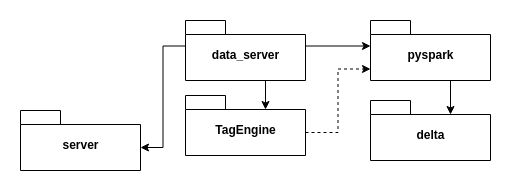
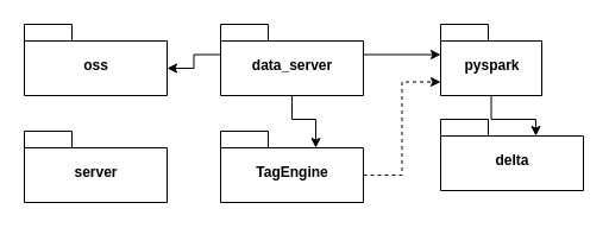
+ <mxCell id="8" value="oss" style="shape=folder;fontStyle=1;spacingTop=10;tabWidth=40;tabHeight=14;tabPosition=left;html=1;" vertex="1" parent="1"><mxGeometry x="20" y="20" width="120" height="60" as="geometry" /></mxCell>
- <mxCell id="11" value="pyspark" style="shape=folder;fontStyle=1;spacingTop=10;tabWidth=40;tabHeight=14;tabPosition=left;html=1;" vertex="1" parent="1"><mxGeometry x="370" y="20" width="120" height="60" as="geometry" /></mxCell>
+ <mxCell id="11" value="pyspark" style="shape=folder;fontStyle=1;spacingTop=10;tabWidth=40;tabHeight=14;tabPosition=left;html=1;" vertex="1" parent="1"><mxGeometry x="370" y="20" width="85" height="60" as="geometry" /></mxCell>
+ <mxCell id="2" style="edgeStyle=orthogonalEdgeStyle;rounded=0;orthogonalLoop=1;jettySize=auto;html=1;exitX=0;exitY=0;exitDx=0;exitDy=25.5;exitPerimeter=0;entryX=0;entryY=0;entryDx=120;entryDy=37;entryPerimeter=0;" edge="1" parent="1" source="6" target="8"><mxGeometry relative="1" as="geometry" /></mxCell>
- <mxCell id="3" style="edgeStyle=orthogonalEdgeStyle;rounded=0;orthogonalLoop=1;jettySize=auto;html=1;exitX=0;exitY=0;exitDx=0;exitDy=25.5;exitPerimeter=0;entryX=0;entryY=0;entryDx=120;entryDy=37;entryPerimeter=0;" edge="1" parent="1" source="6" target="7"><mxGeometry relative="1" as="geometry" /></mxCell>
- <mxCell id="13" value="TagEngine" style="shape=folder;fontStyle=1;spacingTop=10;tabWidth=40;tabHeight=14;tabPosition=left;html=1;" vertex="1" parent="1"><mxGeometry x="185" y="95" width="120" height="60" as="geometry" /></mxCell>
+ <mxCell id="13" value="TagEngine" style="shape=folder;fontStyle=1;spacingTop=10;tabWidth=40;tabHeight=14;tabPosition=left;html=1;" vertex="1" parent="1"><mxGeometry x="185" y="110" width="120" height="60" as="geometry" /></mxCell>
